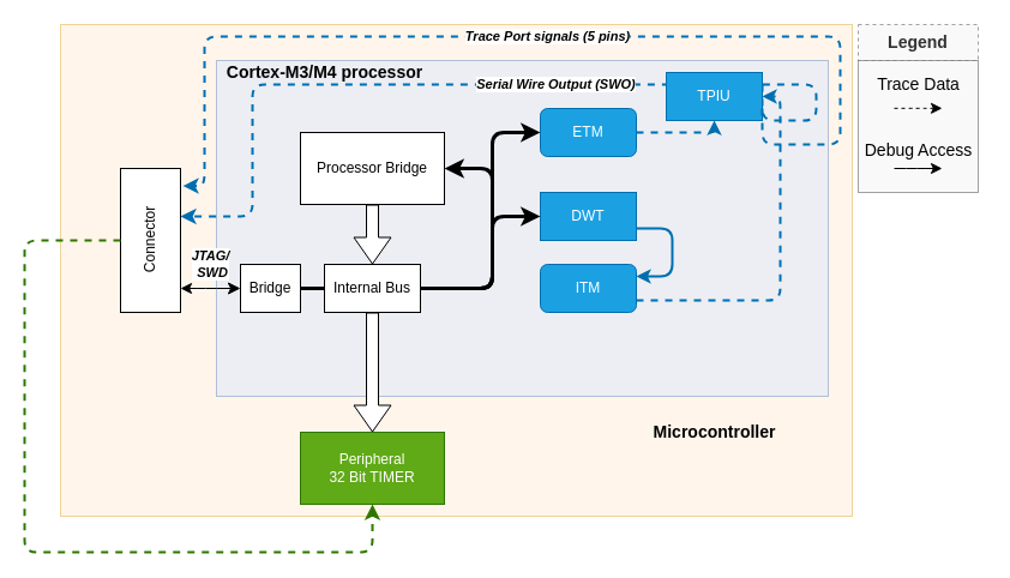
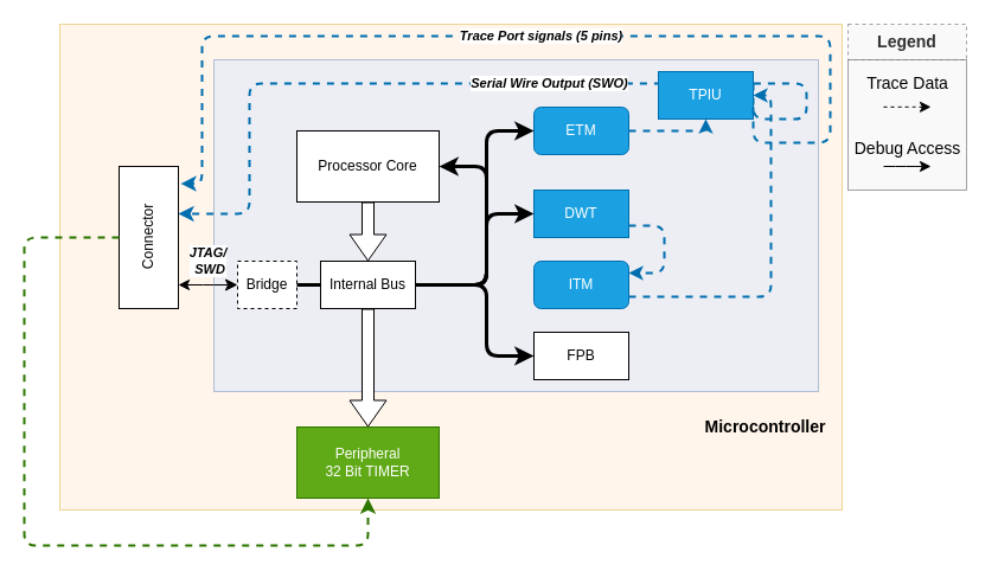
- <mxCell id="23" value="&lt;b&gt;&lt;font style=&quot;font-size: 14px&quot;&gt;Cortex-M3/M4 processor&lt;/font&gt;&lt;/b&gt;" style="text;html=1;align=center;verticalAlign=middle;resizable=0;points=[];autosize=1;strokeColor=none;fillColor=none;strokeWidth=1;" parent="1" vertex="1"><mxGeometry x="180" y="50" width="180" height="20" as="geometry" /></mxCell>
- <mxCell id="15" value="Processor Bridge" style="rounded=0;whiteSpace=wrap;html=1;" parent="1" vertex="1"><mxGeometry x="250" y="110" width="120" height="60" as="geometry" /></mxCell>
+ <mxCell id="15" value="Processor Core" style="rounded=0;whiteSpace=wrap;html=1;" parent="1" vertex="1"><mxGeometry x="250" y="110" width="120" height="60" as="geometry" /></mxCell>
- <mxCell id="8" style="edgeStyle=orthogonalEdgeStyle;html=1;dashed=0;fillColor=#1ba1e2;strokeColor=#006EAF;strokeWidth=2;" parent="1" source="9" target="11" edge="1"><mxGeometry relative="1" as="geometry"><Array as="points"><mxPoint x="560" y="190" /><mxPoint x="560" y="230" /></Array></mxGeometry></mxCell>
+ <mxCell id="8" style="edgeStyle=orthogonalEdgeStyle;html=1;dashed=1;fillColor=#1ba1e2;strokeColor=#006EAF;strokeWidth=2;" parent="1" source="9" target="11" edge="1"><mxGeometry relative="1" as="geometry"><Array as="points"><mxPoint x="560" y="190" /><mxPoint x="560" y="230" /></Array></mxGeometry></mxCell>
- <mxCell id="26" value="Bridge" style="rounded=0;whiteSpace=wrap;html=1;" parent="1" vertex="1"><mxGeometry x="200" y="220" width="50" height="40" as="geometry" /></mxCell>
+ <mxCell id="26" value="Bridge" style="rounded=0;whiteSpace=wrap;html=1;dashed=1;" parent="1" vertex="1"><mxGeometry x="200" y="220" width="50" height="40" as="geometry" /></mxCell>
+ <mxCell id="19" style="edgeStyle=orthogonalEdgeStyle;sketch=0;html=1;shadow=0;startSize=8;endSize=7;strokeWidth=3;fillColor=none;" parent="1" source="17" target="12" edge="1"><mxGeometry relative="1" as="geometry"><mxPoint x="360" y="250" as="sourcePoint" /><mxPoint x="460" y="250" as="targetPoint" /><Array as="points"><mxPoint x="410" y="240" /><mxPoint x="410" y="300" /></Array></mxGeometry></mxCell>
+ <mxCell id="12" value="FPB" style="rounded=0;whiteSpace=wrap;html=1;" parent="1" vertex="1"><mxGeometry x="450" y="280" width="80" height="40" as="geometry" /></mxCell>
- <mxCell id="24" value="&lt;b&gt;&lt;font style=&quot;font-size: 14px&quot;&gt;Microcontroller&lt;/font&gt;&lt;/b&gt;" style="text;html=1;align=center;verticalAlign=middle;resizable=0;points=[];autosize=1;strokeColor=none;fillColor=none;strokeWidth=1;" parent="1" vertex="1"><mxGeometry x="535" y="350" width="120" height="20" as="geometry" /></mxCell>
+ <mxCell id="24" value="&lt;b&gt;&lt;font style=&quot;font-size: 14px&quot;&gt;Microcontroller&lt;/font&gt;&lt;/b&gt;" style="text;html=1;align=center;verticalAlign=middle;resizable=0;points=[];autosize=1;strokeColor=none;fillColor=none;strokeWidth=1;" parent="1" vertex="1"><mxGeometry x="585" y="350" width="120" height="20" as="geometry" /></mxCell>
